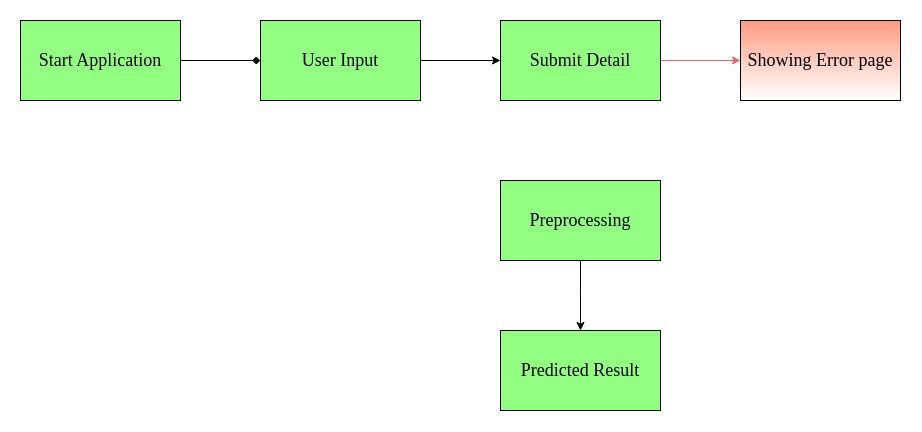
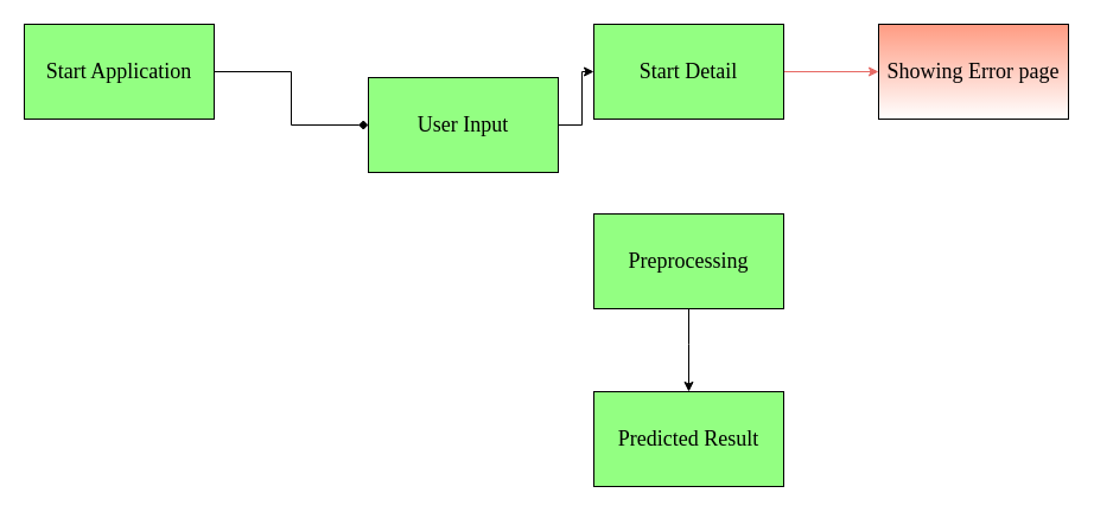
- <mxCell id="5" value="&lt;font face=&quot;Georgia&quot; style=&quot;font-size: 18px&quot;&gt;User Input&lt;/font&gt;" style="rounded=0;whiteSpace=wrap;html=1;fillColor=#93FF82;" vertex="1" parent="1"><mxGeometry x="260" y="20" width="160" height="80" as="geometry" /></mxCell>
+ <mxCell id="5" value="&lt;font face=&quot;Georgia&quot; style=&quot;font-size: 18px&quot;&gt;User Input&lt;/font&gt;" style="rounded=0;whiteSpace=wrap;html=1;fillColor=#93FF82;" vertex="1" parent="1"><mxGeometry x="310" y="65" width="160" height="80" as="geometry" /></mxCell>
- <mxCell id="11" value="&lt;font face=&quot;Georgia&quot; style=&quot;font-size: 18px&quot;&gt;Submit Detail&lt;/font&gt;" style="rounded=0;whiteSpace=wrap;html=1;fillColor=#93FF82;" vertex="1" parent="1"><mxGeometry x="500" y="20" width="160" height="80" as="geometry" /></mxCell>
+ <mxCell id="11" value="&lt;font face=&quot;Georgia&quot; style=&quot;font-size: 18px&quot;&gt;Start Detail&lt;/font&gt;" style="rounded=0;whiteSpace=wrap;html=1;fillColor=#93FF82;" vertex="1" parent="1"><mxGeometry x="500" y="20" width="160" height="80" as="geometry" /></mxCell>
